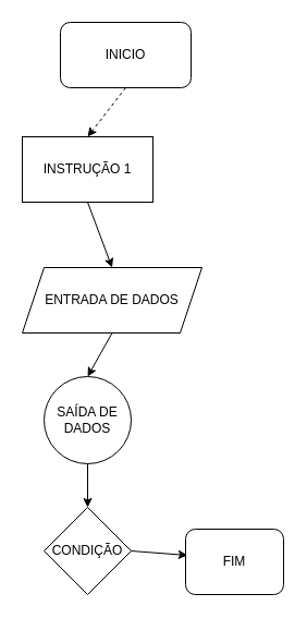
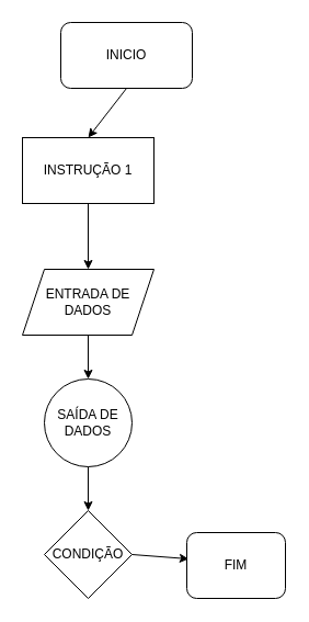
- <mxCell id="4" value="" style="endArrow=classic;html=1;rounded=0;exitX=0.5;exitY=1;exitDx=0;exitDy=0;entryX=0.5;entryY=0;entryDx=0;entryDy=0;dashed=1;" parent="1" source="2" target="3" edge="1"><mxGeometry width="50" height="50" relative="1" as="geometry"><mxPoint x="70" y="235" as="sourcePoint" /><mxPoint x="120" y="185" as="targetPoint" /></mxGeometry></mxCell>
+ <mxCell id="4" value="" style="endArrow=classic;html=1;rounded=0;exitX=0.5;exitY=1;exitDx=0;exitDy=0;entryX=0.5;entryY=0;entryDx=0;entryDy=0;" parent="1" source="2" target="3" edge="1"><mxGeometry width="50" height="50" relative="1" as="geometry"><mxPoint x="70" y="235" as="sourcePoint" /><mxPoint x="120" y="185" as="targetPoint" /></mxGeometry></mxCell>
- <mxCell id="5" value="ENTRADA DE DADOS" style="shape=parallelogram;perimeter=parallelogramPerimeter;whiteSpace=wrap;html=1;fixedSize=1;" parent="1" vertex="1"><mxGeometry x="20" y="245" width="165" height="60" as="geometry" /></mxCell>
+ <mxCell id="5" value="ENTRADA DE DADOS" style="shape=parallelogram;perimeter=parallelogramPerimeter;whiteSpace=wrap;html=1;fixedSize=1;" parent="1" vertex="1"><mxGeometry x="20" y="245" width="120" height="60" as="geometry" /></mxCell>
